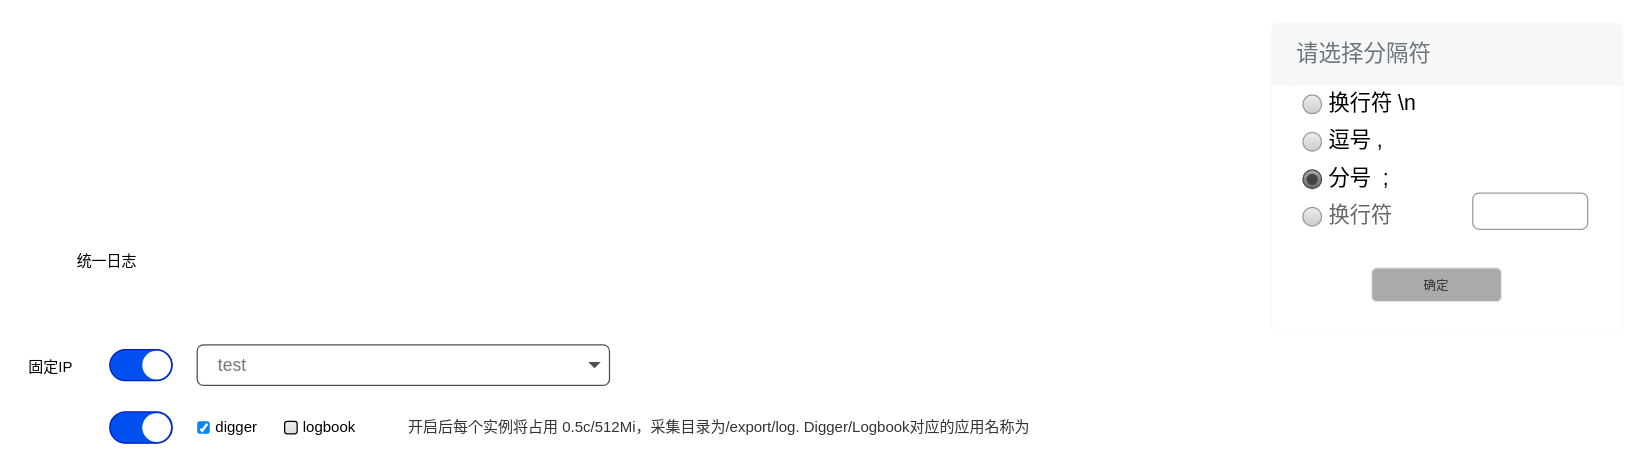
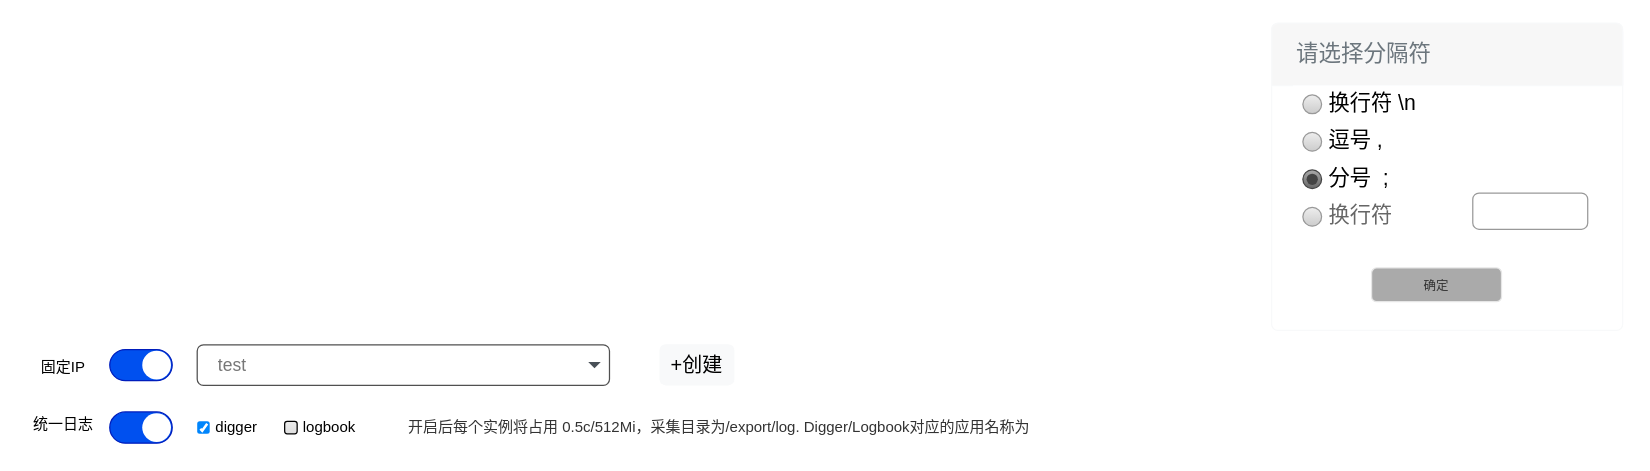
- <mxCell id="14" value="统一日志" style="text;html=1;strokeColor=none;fillColor=none;align=center;verticalAlign=middle;whiteSpace=wrap;rounded=0;fontColor=#000000;" vertex="1" parent="1"><mxGeometry x="55" y="199.25" width="60" height="20" as="geometry" /></mxCell>
+ <mxCell id="14" value="统一日志" style="text;html=1;strokeColor=none;fillColor=none;align=center;verticalAlign=middle;whiteSpace=wrap;rounded=0;fontColor=#000000;" vertex="1" parent="1"><mxGeometry x="20" y="329.25" width="60" height="20" as="geometry" /></mxCell>
+ <mxCell id="11" value="+创建" style="html=1;shadow=0;dashed=0;shape=mxgraph.bootstrap.rrect;rSize=5;strokeColor=none;strokeWidth=1;fillColor=#F8F9FA;fontColor=#000000;whiteSpace=wrap;align=center;verticalAlign=middle;spacingLeft=0;fontStyle=0;fontSize=16;spacing=5;" vertex="1" parent="1"><mxGeometry x="527" y="275" width="60" height="33" as="geometry" /></mxCell>
- <mxCell id="13" value="固定IP" style="text;html=1;strokeColor=none;fillColor=none;align=center;verticalAlign=middle;whiteSpace=wrap;rounded=0;fontColor=#000000;" vertex="1" parent="1"><mxGeometry x="20" y="284.25" width="40" height="20" as="geometry" /></mxCell>
+ <mxCell id="13" value="固定IP" style="text;html=1;strokeColor=none;fillColor=none;align=center;verticalAlign=middle;whiteSpace=wrap;rounded=0;fontColor=#000000;" vertex="1" parent="1"><mxGeometry x="30" y="284.25" width="40" height="20" as="geometry" /></mxCell>
